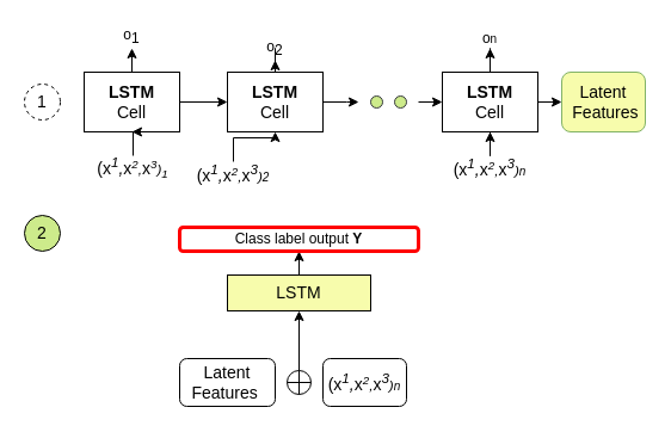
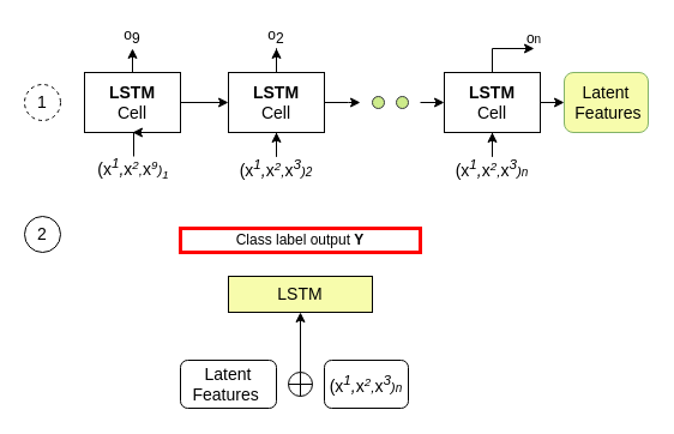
- <mxCell id="14" value="&lt;span style=&quot;font-size: 12px;&quot;&gt;o&lt;sub style=&quot;font-size: 12px;&quot;&gt;1&lt;/sub&gt;&lt;/span&gt;" style="text;html=1;strokeColor=none;fillColor=none;align=center;verticalAlign=middle;whiteSpace=wrap;rounded=0;fontSize=12;" vertex="1" parent="1"><mxGeometry x="90" y="20" width="40" height="20" as="geometry" /></mxCell>
+ <mxCell id="14" value="&lt;span style=&quot;font-size: 12px;&quot;&gt;o&lt;sub style=&quot;font-size: 12px;&quot;&gt;9&lt;/sub&gt;&lt;/span&gt;" style="text;html=1;strokeColor=none;fillColor=none;align=center;verticalAlign=middle;whiteSpace=wrap;rounded=0;fontSize=12;" vertex="1" parent="1"><mxGeometry x="90" y="20" width="40" height="20" as="geometry" /></mxCell>
- <mxCell id="16" value="&lt;sub style=&quot;font-size: 12px&quot;&gt;o&lt;/sub&gt;&lt;sub&gt;n&lt;/sub&gt;" style="text;html=1;strokeColor=none;fillColor=none;align=center;verticalAlign=middle;whiteSpace=wrap;rounded=0;fontSize=12;" vertex="1" parent="1"><mxGeometry x="390" y="20" width="40" height="20" as="geometry" /></mxCell>
+ <mxCell id="16" value="&lt;sub style=&quot;font-size: 12px&quot;&gt;o&lt;/sub&gt;&lt;sub&gt;n&lt;/sub&gt;" style="text;html=1;strokeColor=none;fillColor=none;align=center;verticalAlign=middle;whiteSpace=wrap;rounded=0;fontSize=12;" vertex="1" parent="1"><mxGeometry x="425" y="20" width="40" height="20" as="geometry" /></mxCell>
- <mxCell id="15" value="&lt;font style=&quot;font-size: 12px;&quot;&gt;o&lt;sub style=&quot;font-size: 12px;&quot;&gt;2&lt;/sub&gt;&lt;/font&gt;" style="text;html=1;strokeColor=none;fillColor=none;align=center;verticalAlign=middle;whiteSpace=wrap;rounded=0;fontSize=12;" vertex="1" parent="1"><mxGeometry x="210" y="30" width="40" height="20" as="geometry" /></mxCell>
+ <mxCell id="15" value="&lt;font style=&quot;font-size: 12px;&quot;&gt;o&lt;sub style=&quot;font-size: 12px;&quot;&gt;2&lt;/sub&gt;&lt;/font&gt;" style="text;html=1;strokeColor=none;fillColor=none;align=center;verticalAlign=middle;whiteSpace=wrap;rounded=0;fontSize=12;" vertex="1" parent="1"><mxGeometry x="210" y="20" width="40" height="20" as="geometry" /></mxCell>
- <mxCell id="18" value="(x&lt;i&gt;&lt;sup&gt;1&lt;/sup&gt;,&lt;/i&gt;x&lt;span style=&quot;font-size: 11.667px&quot;&gt;&lt;i&gt;&lt;sup&gt;2&lt;/sup&gt;,&lt;/i&gt;&lt;/span&gt;x&lt;span style=&quot;font-size: 11.667px&quot;&gt;&lt;i&gt;&lt;sup&gt;3&lt;/sup&gt;)&lt;sub&gt;1&lt;/sub&gt;&lt;/i&gt;&lt;/span&gt;&lt;i&gt;&lt;br&gt;&lt;/i&gt;" style="text;html=1;strokeColor=none;fillColor=none;align=center;verticalAlign=middle;whiteSpace=wrap;rounded=0;fontSize=14;" vertex="1" parent="1"><mxGeometry x="81" y="130" width="60" height="20" as="geometry" /></mxCell>
+ <mxCell id="18" value="(x&lt;i&gt;&lt;sup&gt;1&lt;/sup&gt;,&lt;/i&gt;x&lt;span style=&quot;font-size: 11.667px&quot;&gt;&lt;i&gt;&lt;sup&gt;2&lt;/sup&gt;,&lt;/i&gt;&lt;/span&gt;x&lt;span style=&quot;font-size: 11.667px&quot;&gt;&lt;i&gt;&lt;sup&gt;9&lt;/sup&gt;)&lt;sub&gt;1&lt;/sub&gt;&lt;/i&gt;&lt;/span&gt;&lt;i&gt;&lt;br&gt;&lt;/i&gt;" style="text;html=1;strokeColor=none;fillColor=none;align=center;verticalAlign=middle;whiteSpace=wrap;rounded=0;fontSize=14;" vertex="1" parent="1"><mxGeometry x="81" y="130" width="60" height="20" as="geometry" /></mxCell>
- <mxCell id="20" value="(x&lt;i&gt;&lt;sup&gt;1&lt;/sup&gt;,&lt;/i&gt;x&lt;span style=&quot;font-size: 11.667px&quot;&gt;&lt;i&gt;&lt;sup&gt;2&lt;/sup&gt;,&lt;/i&gt;&lt;/span&gt;x&lt;i&gt;&lt;sup style=&quot;font-size: 11.667px&quot;&gt;3&lt;/sup&gt;&lt;span style=&quot;font-size: 11.667px&quot;&gt;)&lt;/span&gt;&lt;font size=&quot;1&quot;&gt;2&lt;/font&gt;&lt;/i&gt;&lt;i&gt;&lt;br&gt;&lt;/i&gt;" style="text;html=1;strokeColor=none;fillColor=none;align=center;verticalAlign=middle;whiteSpace=wrap;rounded=0;fontSize=14;" vertex="1" parent="1"><mxGeometry x="165" y="135" width="60" height="20" as="geometry" /></mxCell>
+ <mxCell id="20" value="(x&lt;i&gt;&lt;sup&gt;1&lt;/sup&gt;,&lt;/i&gt;x&lt;span style=&quot;font-size: 11.667px&quot;&gt;&lt;i&gt;&lt;sup&gt;2&lt;/sup&gt;,&lt;/i&gt;&lt;/span&gt;x&lt;i&gt;&lt;sup style=&quot;font-size: 11.667px&quot;&gt;3&lt;/sup&gt;&lt;span style=&quot;font-size: 11.667px&quot;&gt;)&lt;/span&gt;&lt;font size=&quot;1&quot;&gt;2&lt;/font&gt;&lt;/i&gt;&lt;i&gt;&lt;br&gt;&lt;/i&gt;" style="text;html=1;strokeColor=none;fillColor=none;align=center;verticalAlign=middle;whiteSpace=wrap;rounded=0;fontSize=14;" vertex="1" parent="1"><mxGeometry x="200" y="130" width="60" height="20" as="geometry" /></mxCell>
- <mxCell id="25" value="2" style="ellipse;whiteSpace=wrap;html=1;aspect=fixed;fontSize=14;fillColor=#cdeb8b;" vertex="1" parent="1"><mxGeometry x="20" y="180" width="30" height="30" as="geometry" /></mxCell>
+ <mxCell id="25" value="2" style="ellipse;whiteSpace=wrap;html=1;aspect=fixed;fontSize=14;" vertex="1" parent="1"><mxGeometry x="20" y="180" width="30" height="30" as="geometry" /></mxCell>
- <mxCell id="29" value="Class label output &lt;b&gt;Y&lt;/b&gt;" style="rounded=1;whiteSpace=wrap;html=1;fontSize=12;fillColor=none;strokeWidth=3;strokeColor=#FF0000;" vertex="1" parent="1"><mxGeometry x="150" y="190" width="200" height="20" as="geometry" /></mxCell>
+ <mxCell id="29" value="Class label output &lt;b&gt;Y&lt;/b&gt;" style="whiteSpace=wrap;html=1;fontSize=12;fillColor=none;strokeWidth=3;strokeColor=#FF0000;rounded=0;" vertex="1" parent="1"><mxGeometry x="150" y="190" width="200" height="20" as="geometry" /></mxCell>
- <mxCell id="27" style="edgeStyle=orthogonalEdgeStyle;rounded=0;orthogonalLoop=1;jettySize=auto;html=1;exitX=0.5;exitY=0;exitDx=0;exitDy=0;fontSize=12;" edge="1" parent="1" source="28" target="29"><mxGeometry relative="1" as="geometry"><mxPoint x="260.143" y="220" as="targetPoint" /></mxGeometry></mxCell>
